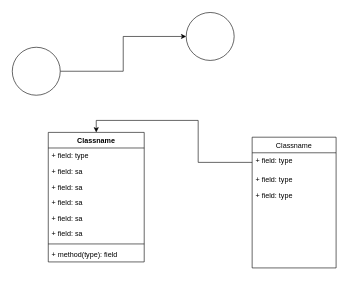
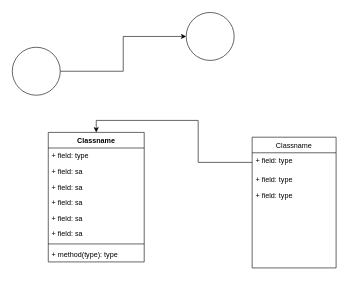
- <mxCell id="14" value="+ method(type): field" style="text;strokeColor=none;fillColor=none;align=left;verticalAlign=top;spacingLeft=4;spacingRight=4;overflow=hidden;rotatable=0;points=[[0,0.5],[1,0.5]];portConstraint=eastwest;" parent="6" vertex="1"><mxGeometry y="190" width="160" height="26" as="geometry" /></mxCell>
+ <mxCell id="14" value="+ method(type): type" style="text;strokeColor=none;fillColor=none;align=left;verticalAlign=top;spacingLeft=4;spacingRight=4;overflow=hidden;rotatable=0;points=[[0,0.5],[1,0.5]];portConstraint=eastwest;" parent="6" vertex="1"><mxGeometry y="190" width="160" height="26" as="geometry" /></mxCell>
